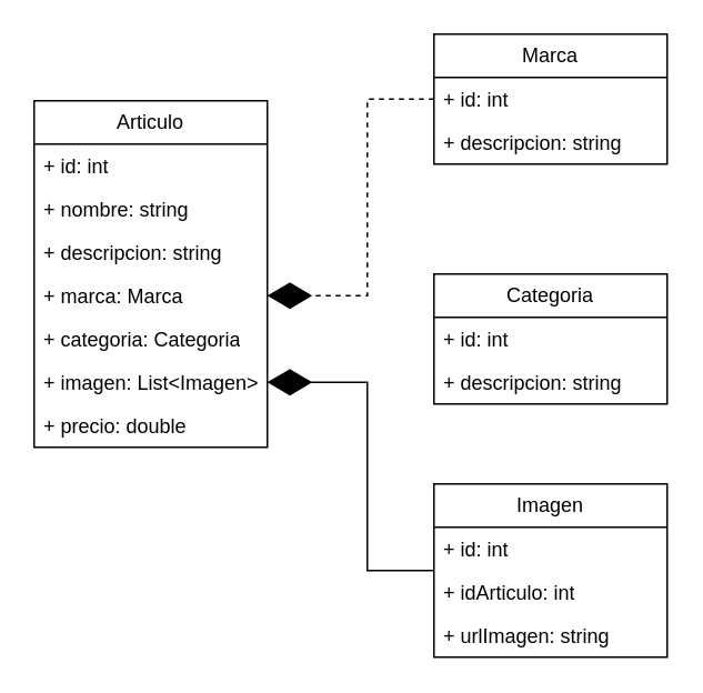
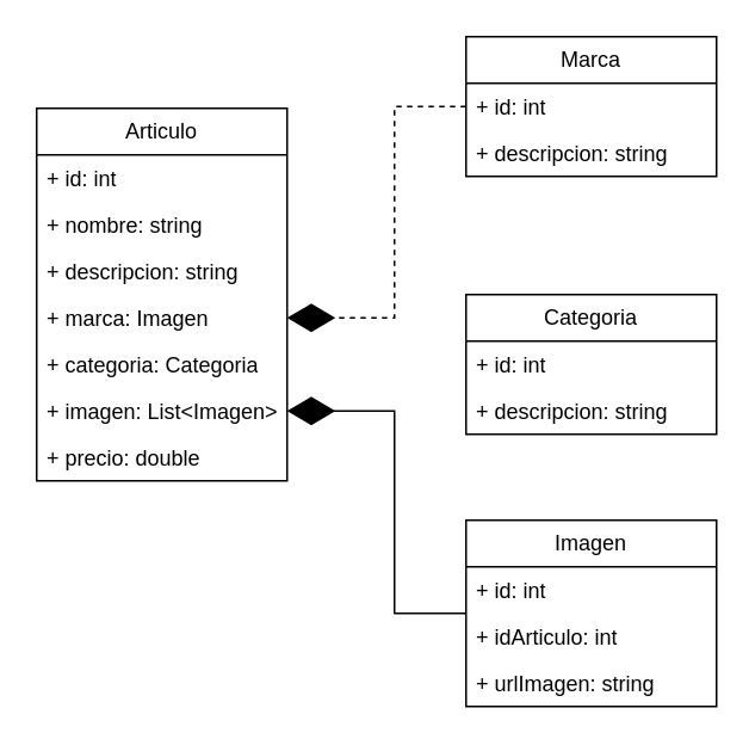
- <mxCell id="6" value="+ marca: Marca" style="text;strokeColor=none;fillColor=none;align=left;verticalAlign=top;spacingLeft=4;spacingRight=4;overflow=hidden;rotatable=0;points=[[0,0.5],[1,0.5]];portConstraint=eastwest;whiteSpace=wrap;html=1;" vertex="1" parent="2"><mxGeometry y="104" width="140" height="26" as="geometry" /></mxCell>
+ <mxCell id="6" value="+ marca: Imagen" style="text;strokeColor=none;fillColor=none;align=left;verticalAlign=top;spacingLeft=4;spacingRight=4;overflow=hidden;rotatable=0;points=[[0,0.5],[1,0.5]];portConstraint=eastwest;whiteSpace=wrap;html=1;" vertex="1" parent="2"><mxGeometry y="104" width="140" height="26" as="geometry" /></mxCell>
